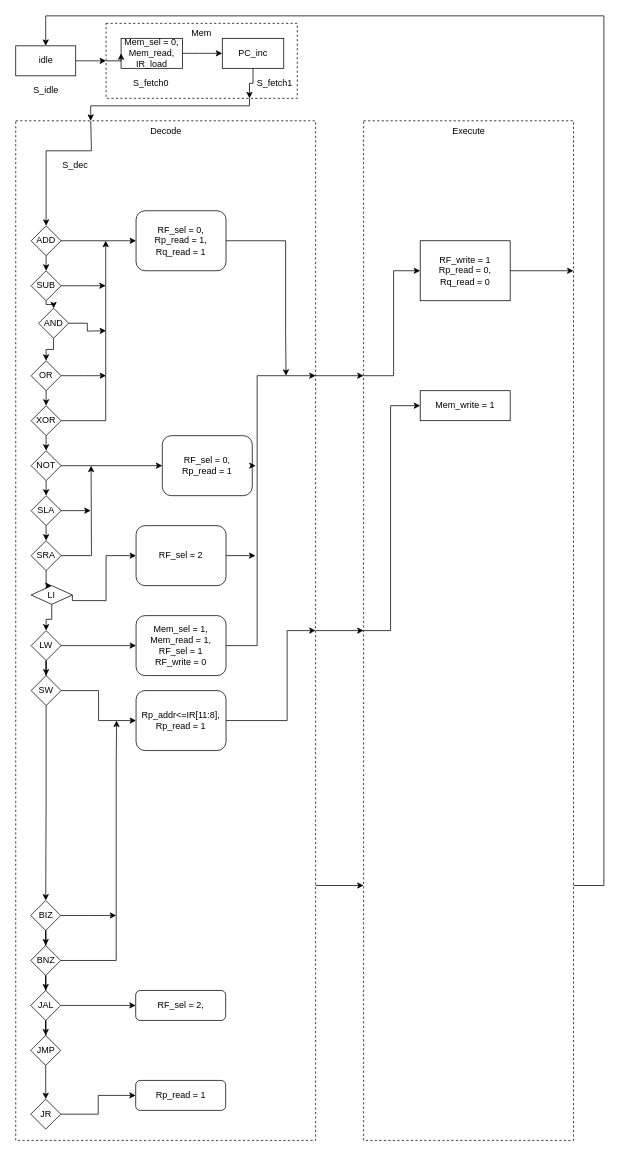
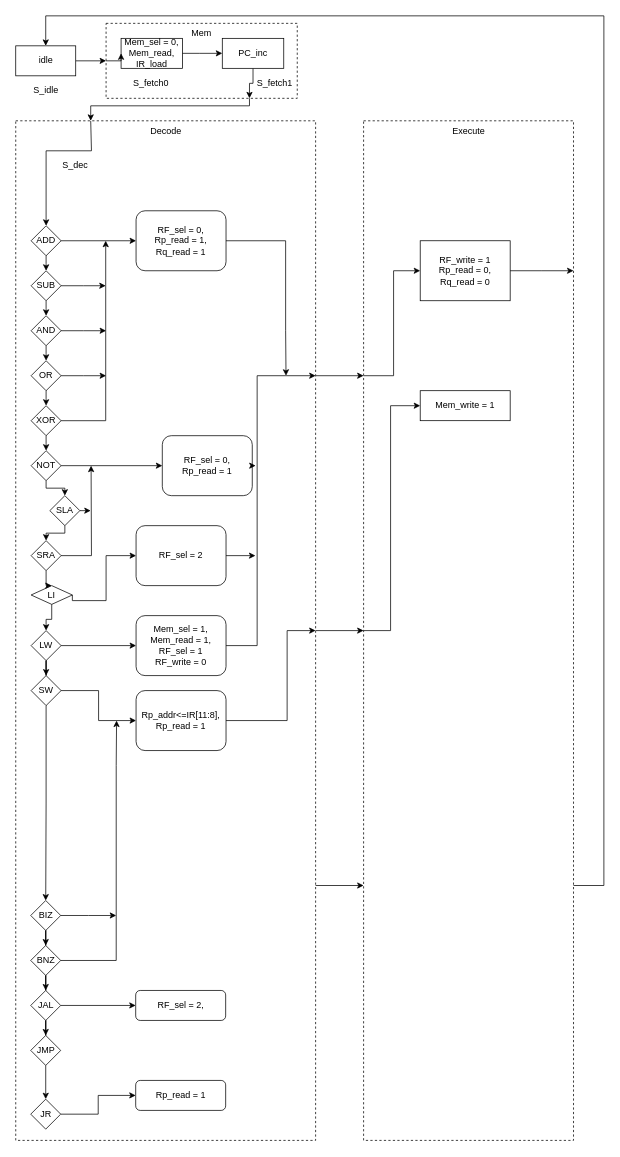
- <mxCell id="10" value="AND" style="rhombus;whiteSpace=wrap;html=1;" parent="4" vertex="1"><mxGeometry x="30.5" y="250" width="40" height="40" as="geometry" /></mxCell>
+ <mxCell id="10" value="AND" style="rhombus;whiteSpace=wrap;html=1;" parent="4" vertex="1"><mxGeometry x="20.5" y="260" width="40" height="40" as="geometry" /></mxCell>
- <mxCell id="19" value="SLA" style="rhombus;whiteSpace=wrap;html=1;" parent="4" vertex="1"><mxGeometry x="20.5" y="500" width="40" height="40" as="geometry" /></mxCell>
+ <mxCell id="19" value="SLA" style="rhombus;whiteSpace=wrap;html=1;" parent="4" vertex="1"><mxGeometry x="45.5" y="500" width="40" height="40" as="geometry" /></mxCell>
